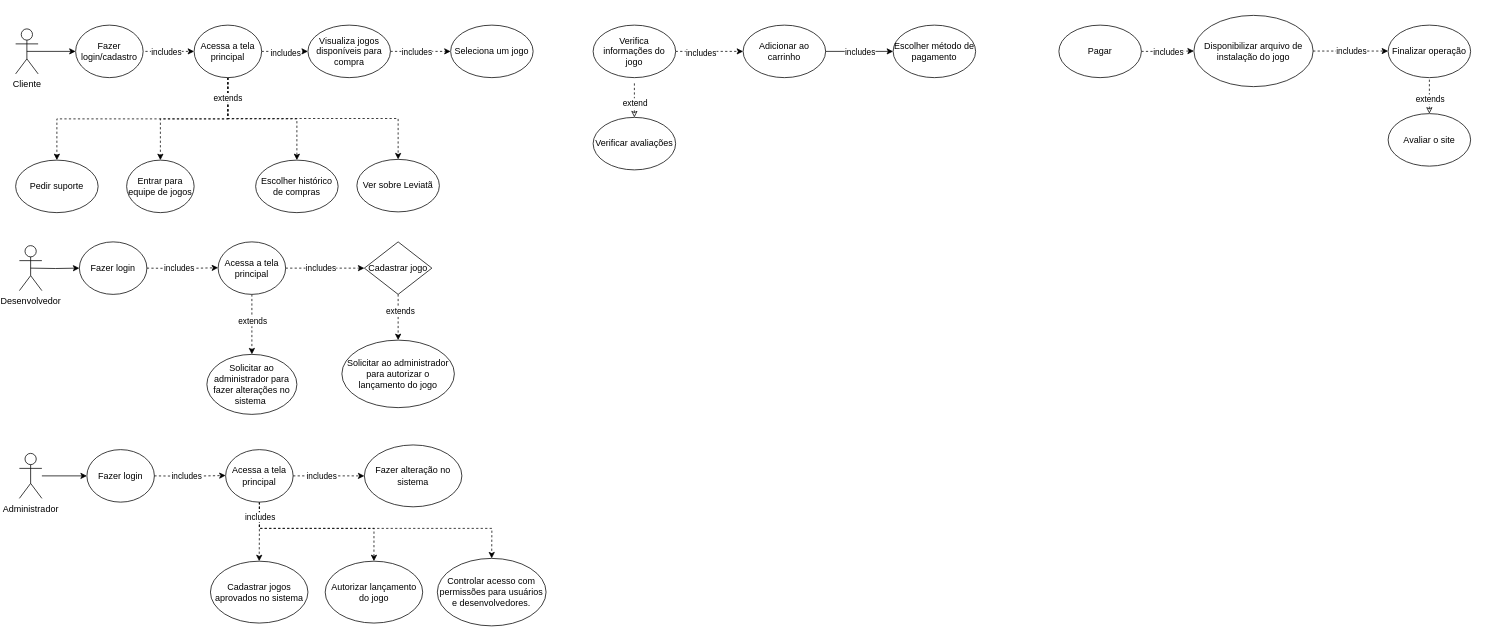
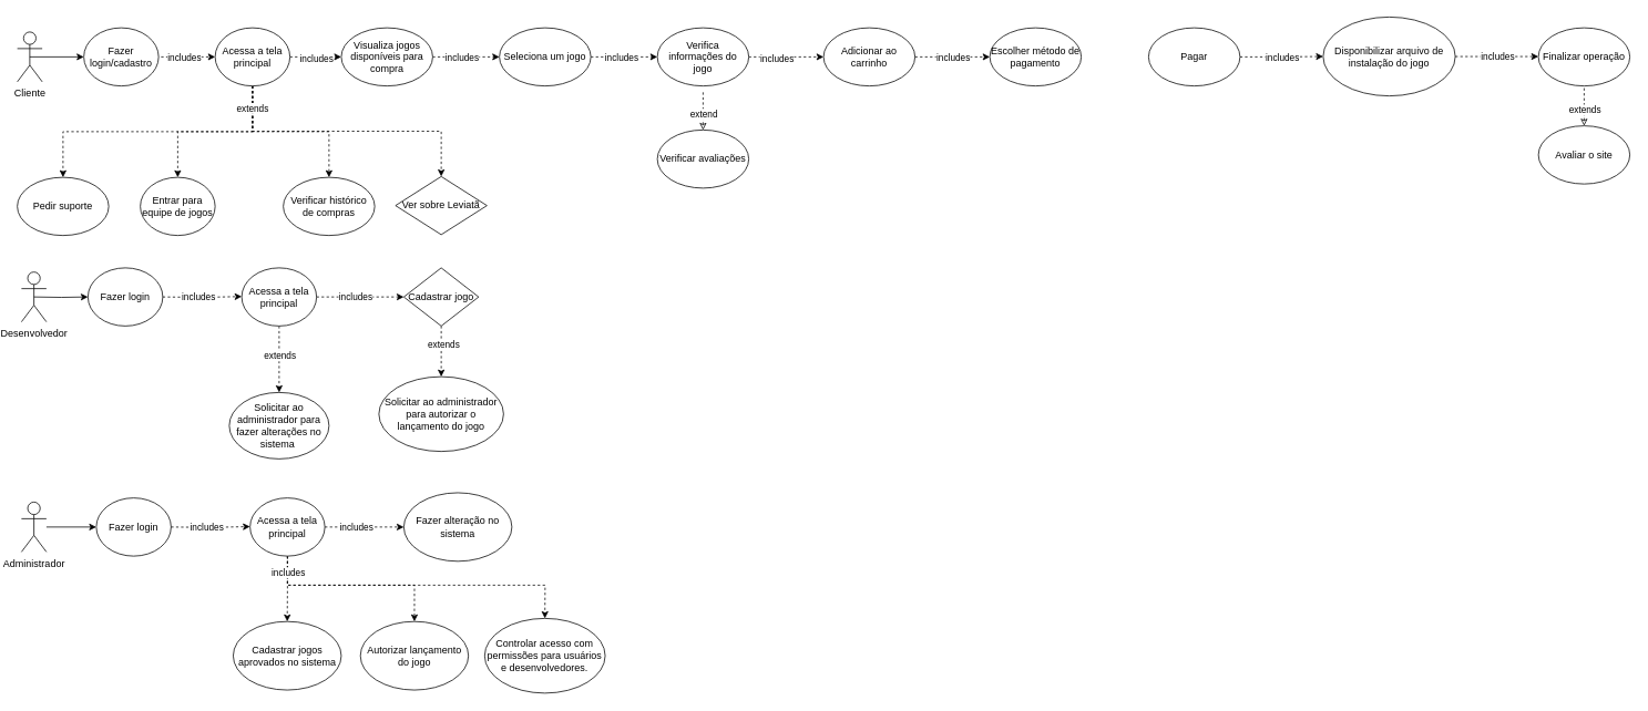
+ <mxCell id="19" style="edgeStyle=orthogonalEdgeStyle;rounded=0;orthogonalLoop=1;jettySize=auto;html=1;entryX=0;entryY=0.5;entryDx=0;entryDy=0;dashed=1;" parent="1" source="21" target="24" edge="1"><mxGeometry relative="1" as="geometry" /></mxCell>
+ <mxCell id="20" value="includes" style="edgeLabel;html=1;align=center;verticalAlign=middle;resizable=0;points=[];" parent="19" connectable="0" vertex="1"><mxGeometry x="-0.1" relative="1" as="geometry"><mxPoint as="offset" /></mxGeometry></mxCell>
- <mxCell id="36" value="" style="edgeStyle=orthogonalEdgeStyle;rounded=0;orthogonalLoop=1;jettySize=auto;html=1;dashed=0;" parent="1" source="25" target="38" edge="1"><mxGeometry relative="1" as="geometry"><mxPoint x="1100" y="68" as="sourcePoint" /><mxPoint x="1330" y="68" as="targetPoint" /></mxGeometry></mxCell>
+ <mxCell id="36" value="" style="edgeStyle=orthogonalEdgeStyle;rounded=0;orthogonalLoop=1;jettySize=auto;html=1;dashed=1;" parent="1" source="25" target="38" edge="1"><mxGeometry relative="1" as="geometry"><mxPoint x="1100" y="68" as="sourcePoint" /><mxPoint x="1330" y="68" as="targetPoint" /></mxGeometry></mxCell>
- <mxCell id="28" value="Pagar" style="ellipse;whiteSpace=wrap;html=1;" parent="1" vertex="1"><mxGeometry x="1411" y="33" width="110" height="70" as="geometry" /></mxCell>
+ <mxCell id="28" value="Pagar" style="ellipse;whiteSpace=wrap;html=1;" parent="1" vertex="1"><mxGeometry x="1381" y="33" width="110" height="70" as="geometry" /></mxCell>
- <mxCell id="48" value="&lt;font style=&quot;vertical-align: inherit;&quot;&gt;&lt;font style=&quot;vertical-align: inherit;&quot;&gt;&lt;font style=&quot;vertical-align: inherit;&quot;&gt;&lt;font style=&quot;vertical-align: inherit;&quot;&gt;Escolher histórico de compras&lt;/font&gt;&lt;/font&gt;&lt;/font&gt;&lt;/font&gt;" style="ellipse;whiteSpace=wrap;html=1;" parent="1" vertex="1"><mxGeometry x="340" y="213" width="110" height="70" as="geometry" /></mxCell>
+ <mxCell id="48" value="&lt;font style=&quot;vertical-align: inherit;&quot;&gt;&lt;font style=&quot;vertical-align: inherit;&quot;&gt;&lt;font style=&quot;vertical-align: inherit;&quot;&gt;&lt;font style=&quot;vertical-align: inherit;&quot;&gt;Verificar histórico de compras&lt;/font&gt;&lt;/font&gt;&lt;/font&gt;&lt;/font&gt;" style="ellipse;whiteSpace=wrap;html=1;" parent="1" vertex="1"><mxGeometry x="340" y="213" width="110" height="70" as="geometry" /></mxCell>
- <mxCell id="74" value="&lt;font style=&quot;vertical-align: inherit;&quot;&gt;&lt;font style=&quot;vertical-align: inherit;&quot;&gt;&lt;font style=&quot;vertical-align: inherit;&quot;&gt;&lt;font style=&quot;vertical-align: inherit;&quot;&gt;Ver sobre Leviatã&lt;/font&gt;&lt;/font&gt;&lt;/font&gt;&lt;/font&gt;" style="ellipse;whiteSpace=wrap;html=1;" vertex="1" parent="1"><mxGeometry x="475" y="212" width="110" height="70" as="geometry" /></mxCell>
+ <mxCell id="74" value="&lt;font style=&quot;vertical-align: inherit;&quot;&gt;&lt;font style=&quot;vertical-align: inherit;&quot;&gt;&lt;font style=&quot;vertical-align: inherit;&quot;&gt;&lt;font style=&quot;vertical-align: inherit;&quot;&gt;Ver sobre Leviatã&lt;/font&gt;&lt;/font&gt;&lt;/font&gt;&lt;/font&gt;" style="rhombus;whiteSpace=wrap;html=1;" vertex="1" parent="1"><mxGeometry x="475" y="212" width="110" height="70" as="geometry" /></mxCell>
